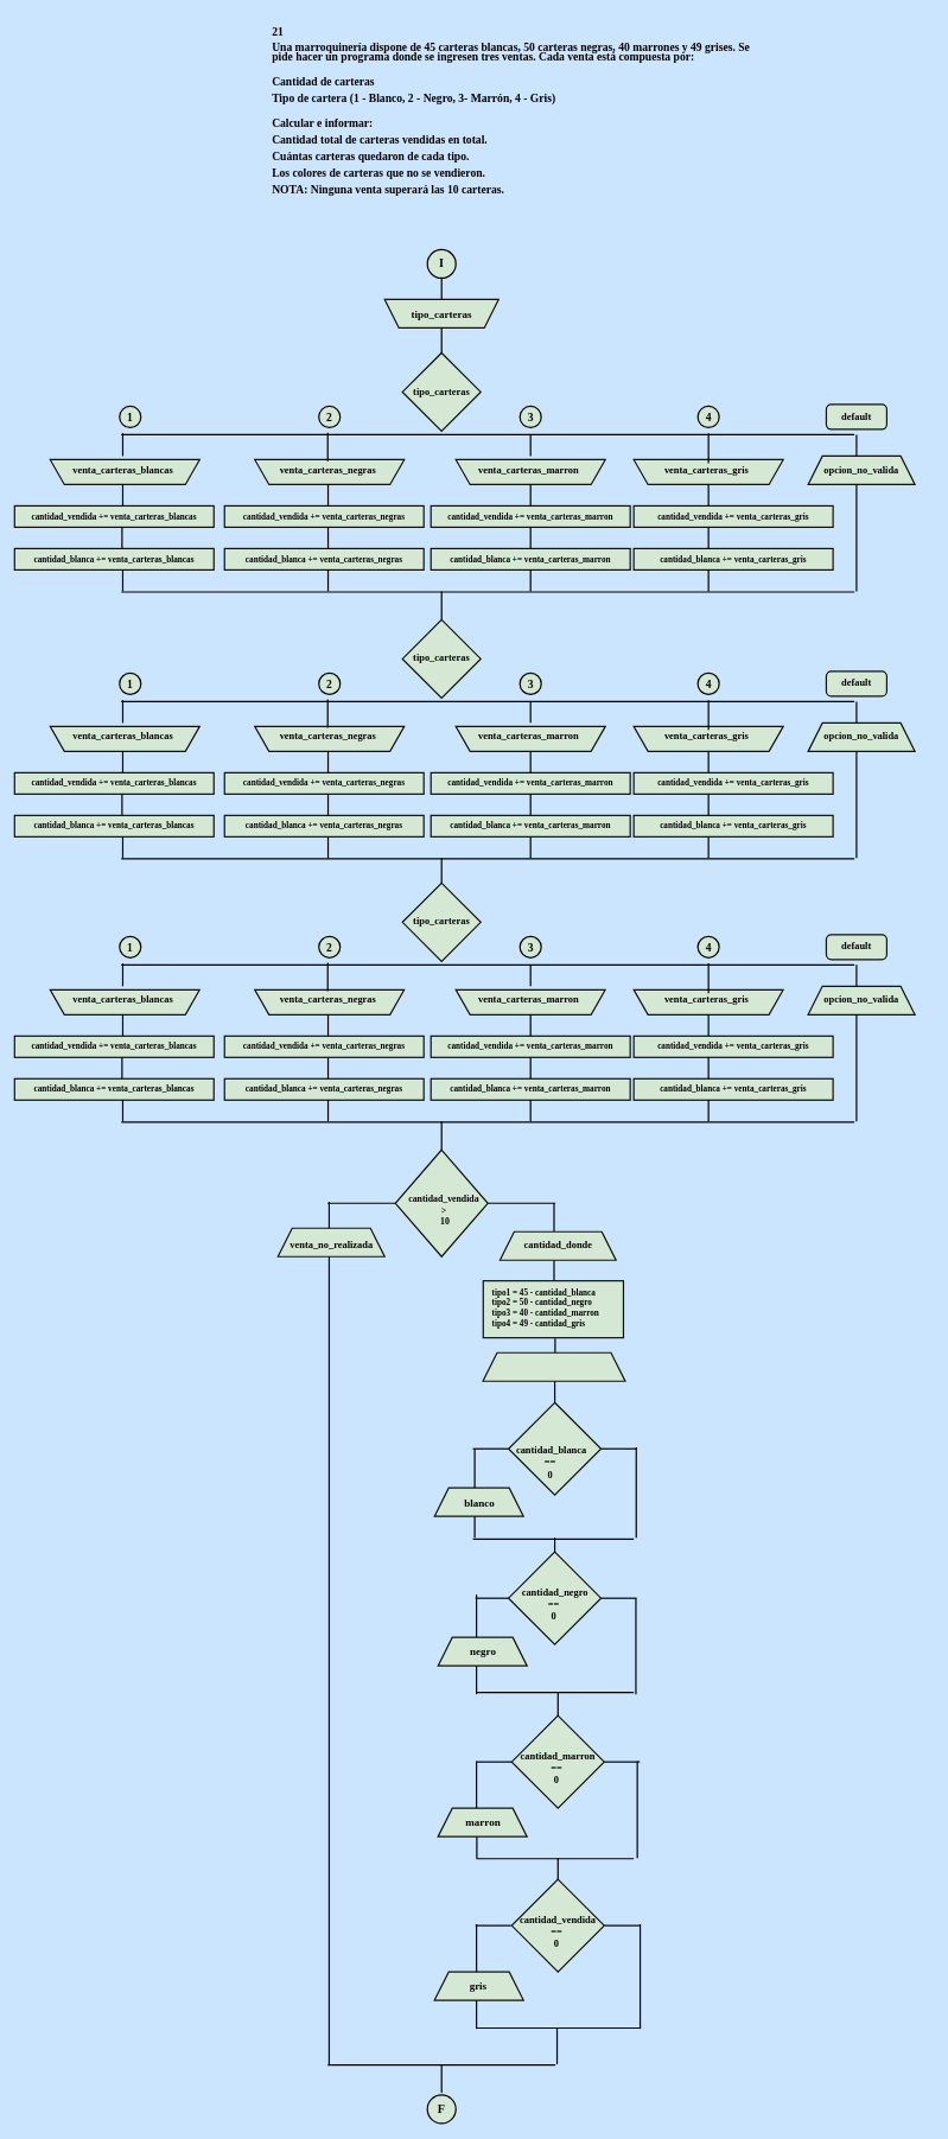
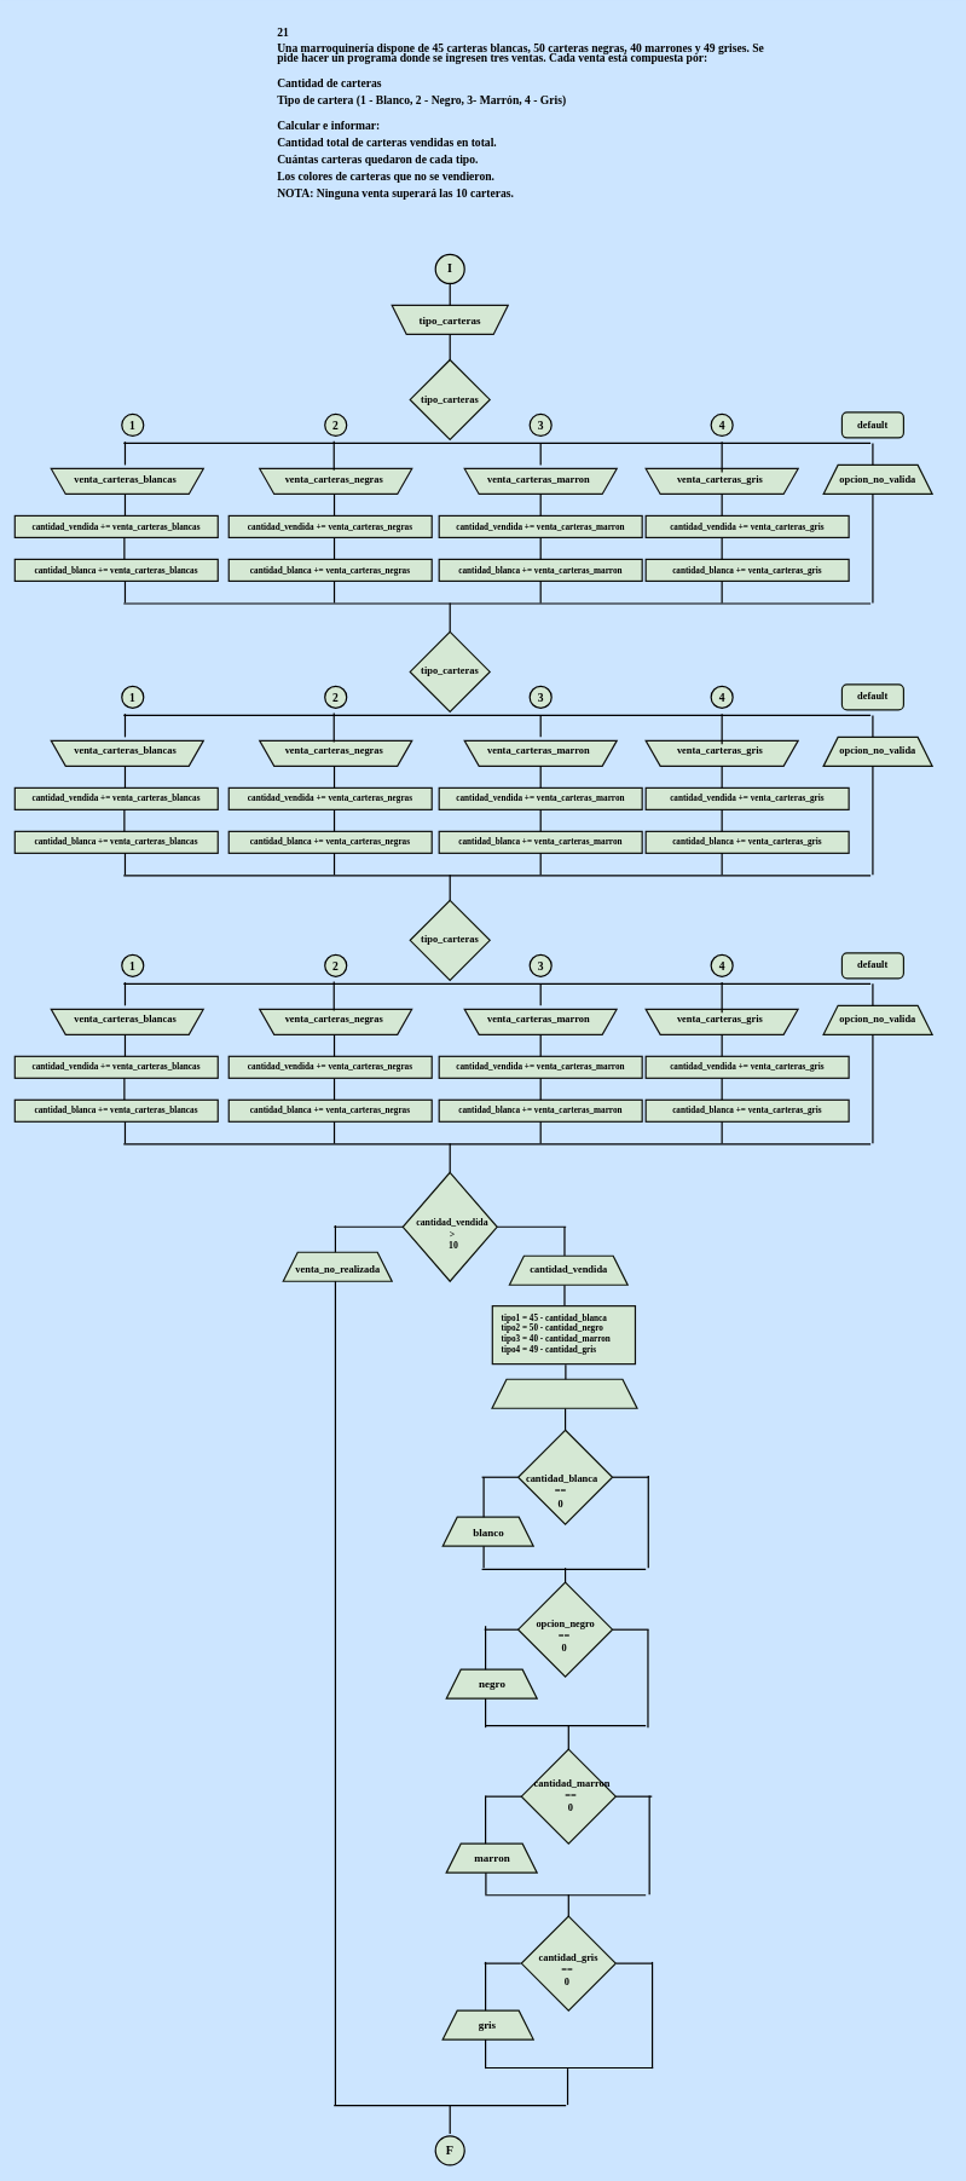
- <mxCell id="273" value="&lt;b&gt;&lt;font color=&quot;#000000&quot; style=&quot;font-size: 14px;&quot; face=&quot;Comic Sans MS&quot;&gt;cantidad_donde&lt;/font&gt;&lt;/b&gt;" style="text;strokeColor=none;align=center;fillColor=none;html=1;verticalAlign=middle;whiteSpace=wrap;rounded=0;fontFamily=Architects Daughter;fontSource=https%3A%2F%2Ffonts.googleapis.com%2Fcss%3Ffamily%3DArchitects%2BDaughter;aspect=fixed;" vertex="1" parent="271"><mxGeometry x="6.5" y="5" width="150" height="30" as="geometry" /></mxCell>
+ <mxCell id="273" value="&lt;b&gt;&lt;font color=&quot;#000000&quot; style=&quot;font-size: 14px;&quot; face=&quot;Comic Sans MS&quot;&gt;cantidad_vendida&lt;/font&gt;&lt;/b&gt;" style="text;strokeColor=none;align=center;fillColor=none;html=1;verticalAlign=middle;whiteSpace=wrap;rounded=0;fontFamily=Architects Daughter;fontSource=https%3A%2F%2Ffonts.googleapis.com%2Fcss%3Ffamily%3DArchitects%2BDaughter;aspect=fixed;" vertex="1" parent="271"><mxGeometry x="6.5" y="5" width="150" height="30" as="geometry" /></mxCell>
- <mxCell id="303" value="&lt;b&gt;&lt;font color=&quot;#000000&quot; style=&quot;font-size: 14px;&quot; face=&quot;Comic Sans MS&quot;&gt;cantidad_negro ==&amp;nbsp;&lt;/font&gt;&lt;/b&gt;&lt;div&gt;&lt;b&gt;&lt;font color=&quot;#000000&quot; style=&quot;font-size: 14px;&quot; face=&quot;Comic Sans MS&quot;&gt;0&amp;nbsp;&lt;/font&gt;&lt;/b&gt;&lt;/div&gt;" style="text;strokeColor=none;align=center;fillColor=none;html=1;verticalAlign=middle;whiteSpace=wrap;rounded=0;fontFamily=Architects Daughter;fontSource=https://fonts.googleapis.com/css?family=Architects+Daughter;aspect=fixed;" vertex="1" parent="301"><mxGeometry x="12.5" y="50" width="105" height="50" as="geometry" /></mxCell>
+ <mxCell id="303" value="&lt;b&gt;&lt;font color=&quot;#000000&quot; style=&quot;font-size: 14px;&quot; face=&quot;Comic Sans MS&quot;&gt;opcion_negro ==&amp;nbsp;&lt;/font&gt;&lt;/b&gt;&lt;div&gt;&lt;b&gt;&lt;font color=&quot;#000000&quot; style=&quot;font-size: 14px;&quot; face=&quot;Comic Sans MS&quot;&gt;0&amp;nbsp;&lt;/font&gt;&lt;/b&gt;&lt;/div&gt;" style="text;strokeColor=none;align=center;fillColor=none;html=1;verticalAlign=middle;whiteSpace=wrap;rounded=0;fontFamily=Architects Daughter;fontSource=https://fonts.googleapis.com/css?family=Architects+Daughter;aspect=fixed;" vertex="1" parent="301"><mxGeometry x="12.5" y="50" width="105" height="50" as="geometry" /></mxCell>
- <mxCell id="307" value="&lt;b&gt;&lt;font color=&quot;#000000&quot; style=&quot;font-size: 14px;&quot; face=&quot;Comic Sans MS&quot;&gt;cantidad_marron ==&amp;nbsp;&lt;/font&gt;&lt;/b&gt;&lt;div&gt;&lt;b&gt;&lt;font color=&quot;#000000&quot; style=&quot;font-size: 14px;&quot; face=&quot;Comic Sans MS&quot;&gt;0&amp;nbsp;&lt;/font&gt;&lt;/b&gt;&lt;/div&gt;" style="text;strokeColor=none;align=center;fillColor=none;html=1;verticalAlign=middle;whiteSpace=wrap;rounded=0;fontFamily=Architects Daughter;fontSource=https://fonts.googleapis.com/css?family=Architects+Daughter;" vertex="1" parent="305"><mxGeometry x="12.5" y="50" width="105" height="50" as="geometry" /></mxCell>
+ <mxCell id="307" value="&lt;b&gt;&lt;font color=&quot;#000000&quot; style=&quot;font-size: 14px;&quot; face=&quot;Comic Sans MS&quot;&gt;cantidad_marron ==&amp;nbsp;&lt;/font&gt;&lt;/b&gt;&lt;div&gt;&lt;b&gt;&lt;font color=&quot;#000000&quot; style=&quot;font-size: 14px;&quot; face=&quot;Comic Sans MS&quot;&gt;0&amp;nbsp;&lt;/font&gt;&lt;/b&gt;&lt;/div&gt;" style="text;strokeColor=none;align=center;fillColor=none;html=1;verticalAlign=middle;whiteSpace=wrap;rounded=0;fontFamily=Architects Daughter;fontSource=https://fonts.googleapis.com/css?family=Architects+Daughter;" vertex="1" parent="305"><mxGeometry x="17.5" y="40" width="105" height="50" as="geometry" /></mxCell>
- <mxCell id="311" value="&lt;b&gt;&lt;font color=&quot;#000000&quot; style=&quot;font-size: 14px;&quot; face=&quot;Comic Sans MS&quot;&gt;cantidad_vendida ==&amp;nbsp;&lt;/font&gt;&lt;/b&gt;&lt;div&gt;&lt;b&gt;&lt;font color=&quot;#000000&quot; style=&quot;font-size: 14px;&quot; face=&quot;Comic Sans MS&quot;&gt;0&amp;nbsp;&lt;/font&gt;&lt;/b&gt;&lt;/div&gt;" style="text;strokeColor=none;align=center;fillColor=none;html=1;verticalAlign=middle;whiteSpace=wrap;rounded=0;fontFamily=Architects Daughter;fontSource=https://fonts.googleapis.com/css?family=Architects+Daughter;" vertex="1" parent="309"><mxGeometry x="12.5" y="50" width="105" height="50" as="geometry" /></mxCell>
+ <mxCell id="311" value="&lt;b&gt;&lt;font color=&quot;#000000&quot; style=&quot;font-size: 14px;&quot; face=&quot;Comic Sans MS&quot;&gt;cantidad_gris ==&amp;nbsp;&lt;/font&gt;&lt;/b&gt;&lt;div&gt;&lt;b&gt;&lt;font color=&quot;#000000&quot; style=&quot;font-size: 14px;&quot; face=&quot;Comic Sans MS&quot;&gt;0&amp;nbsp;&lt;/font&gt;&lt;/b&gt;&lt;/div&gt;" style="text;strokeColor=none;align=center;fillColor=none;html=1;verticalAlign=middle;whiteSpace=wrap;rounded=0;fontFamily=Architects Daughter;fontSource=https://fonts.googleapis.com/css?family=Architects+Daughter;" vertex="1" parent="309"><mxGeometry x="12.5" y="50" width="105" height="50" as="geometry" /></mxCell>
